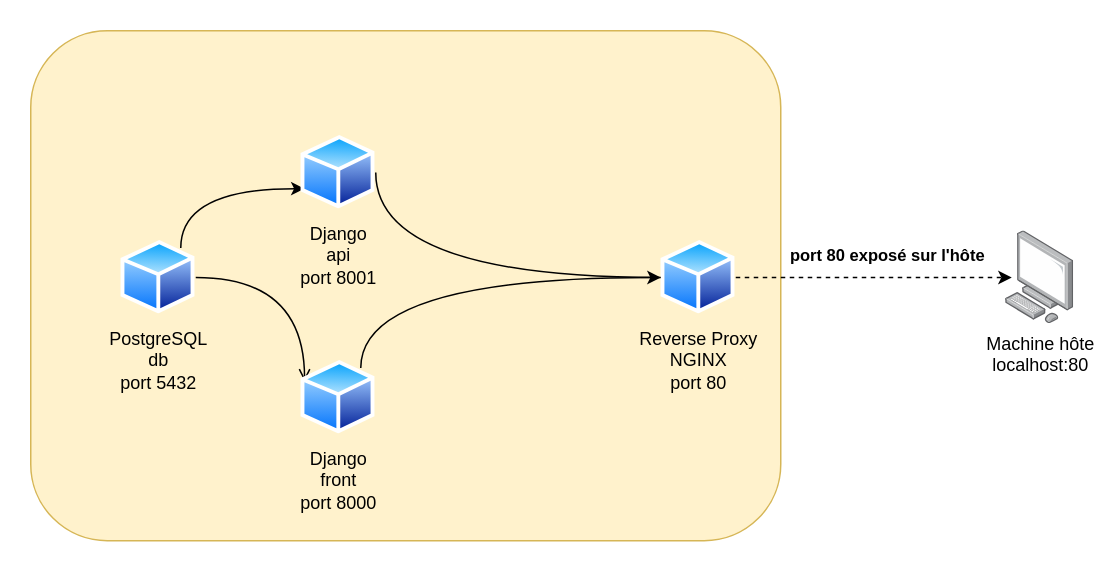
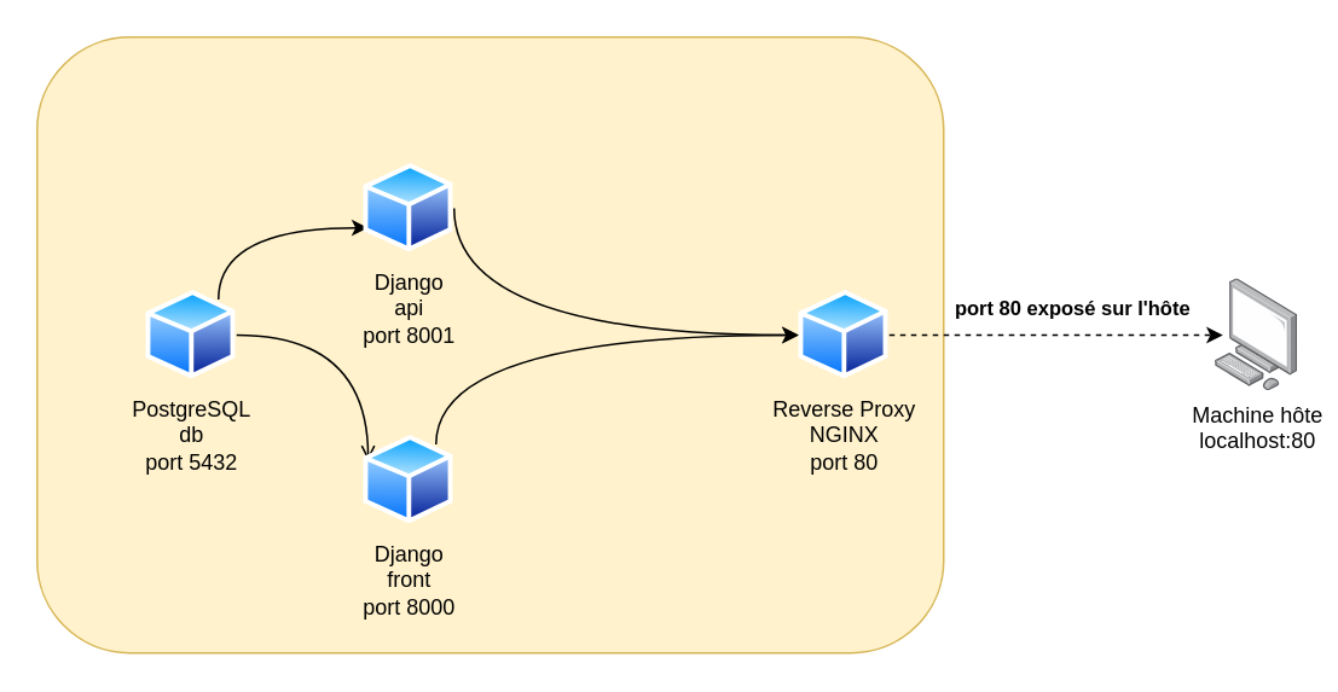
- <mxCell id="10" style="edgeStyle=orthogonalEdgeStyle;rounded=0;orthogonalLoop=1;jettySize=auto;html=1;entryX=0;entryY=0.5;entryDx=0;entryDy=0;curved=1;labelBackgroundColor=none;fontColor=default;endArrow=none;" edge="1" parent="1" source="11" target="4"><mxGeometry relative="1" as="geometry"><Array as="points"><mxPoint x="250" y="185" /></Array></mxGeometry></mxCell>
+ <mxCell id="10" style="edgeStyle=orthogonalEdgeStyle;rounded=0;orthogonalLoop=1;jettySize=auto;html=1;entryX=0;entryY=0.5;entryDx=0;entryDy=0;curved=1;labelBackgroundColor=none;fontColor=default;" edge="1" parent="1" source="11" target="4"><mxGeometry relative="1" as="geometry"><Array as="points"><mxPoint x="250" y="185" /></Array></mxGeometry></mxCell>
